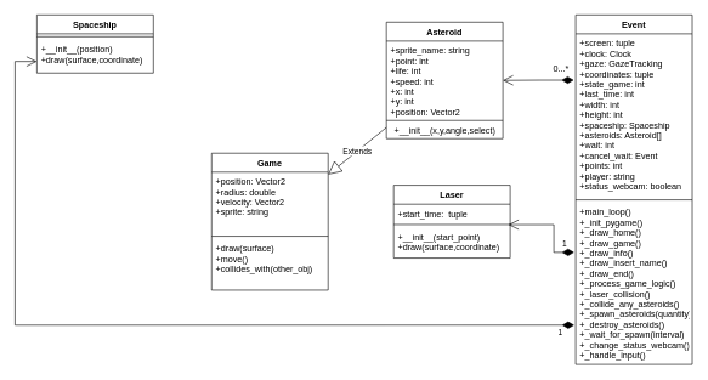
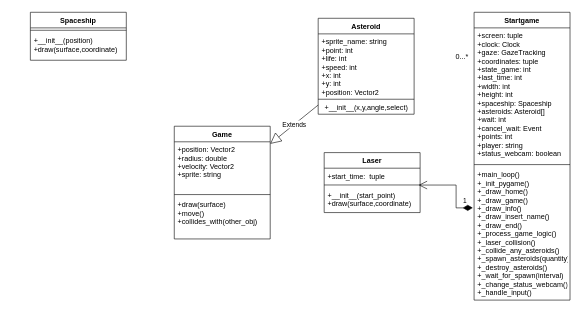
- <mxCell id="20" value="Event" style="swimlane;fontStyle=1;align=center;verticalAlign=top;childLayout=stackLayout;horizontal=1;startSize=26;horizontalStack=0;resizeParent=1;resizeParentMax=0;resizeLast=0;collapsible=1;marginBottom=0;" vertex="1" parent="1"><mxGeometry x="790" y="20" width="160" height="480" as="geometry"><mxRectangle x="300" y="260" width="100" height="26" as="alternateBounds" /></mxGeometry></mxCell>
+ <mxCell id="20" value="Startgame" style="swimlane;fontStyle=1;align=center;verticalAlign=top;childLayout=stackLayout;horizontal=1;startSize=26;horizontalStack=0;resizeParent=1;resizeParentMax=0;resizeLast=0;collapsible=1;marginBottom=0;" vertex="1" parent="1"><mxGeometry x="790" y="20" width="160" height="480" as="geometry"><mxRectangle x="300" y="260" width="100" height="26" as="alternateBounds" /></mxGeometry></mxCell>
- <mxCell id="14" value="" style="endArrow=open;html=1;endSize=12;startArrow=diamondThin;startSize=14;startFill=1;edgeStyle=orthogonalEdgeStyle;align=left;verticalAlign=bottom;rounded=0;exitX=-0.016;exitY=0.284;exitDx=0;exitDy=0;exitPerimeter=0;" parent="1" source="21" target="9" edge="1"><mxGeometry x="-0.926" y="-10" relative="1" as="geometry"><mxPoint x="610" y="410" as="sourcePoint" /><mxPoint x="650" y="270" as="targetPoint" /><mxPoint as="offset" /></mxGeometry></mxCell>
- <mxCell id="15" value="1" style="endArrow=open;html=1;endSize=12;startArrow=diamondThin;startSize=14;startFill=1;edgeStyle=orthogonalEdgeStyle;align=left;verticalAlign=bottom;rounded=0;exitX=-0.012;exitY=0.757;exitDx=0;exitDy=0;exitPerimeter=0;" parent="1" source="23" target="6" edge="1"><mxGeometry x="-0.959" y="20" relative="1" as="geometry"><mxPoint x="530" y="510.059" as="sourcePoint" /><mxPoint x="650" y="270" as="targetPoint" /><Array as="points"><mxPoint x="20" y="446" /><mxPoint x="20" y="84" /></Array><mxPoint as="offset" /></mxGeometry></mxCell>
